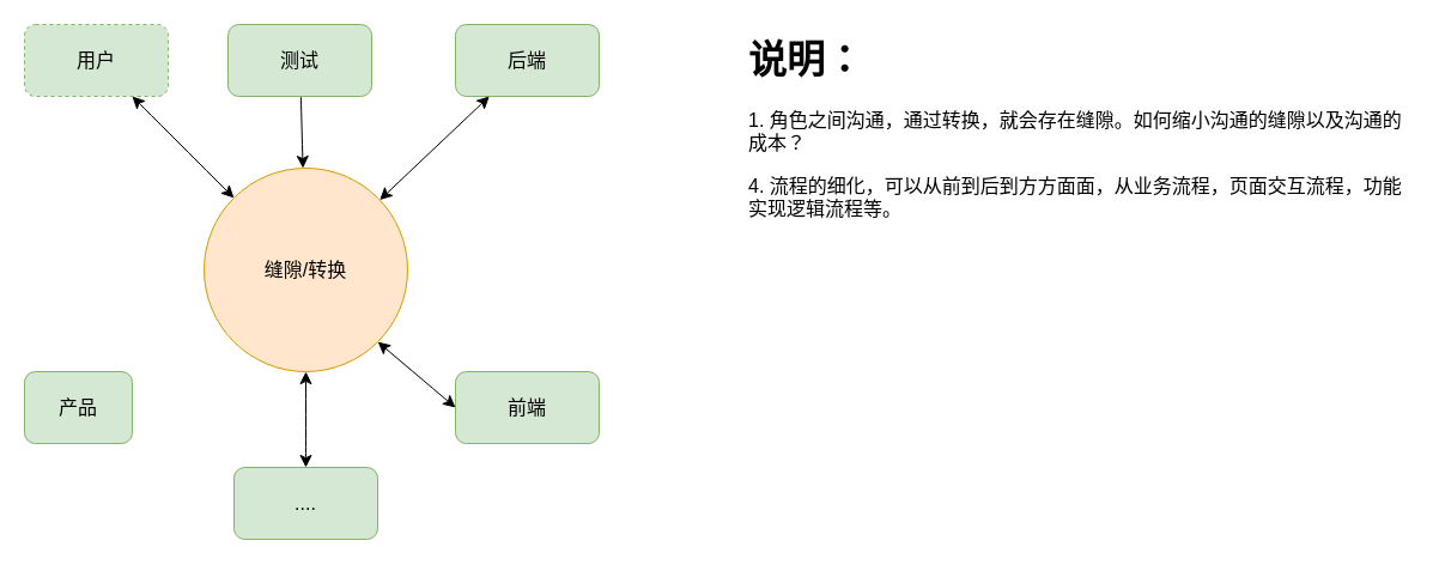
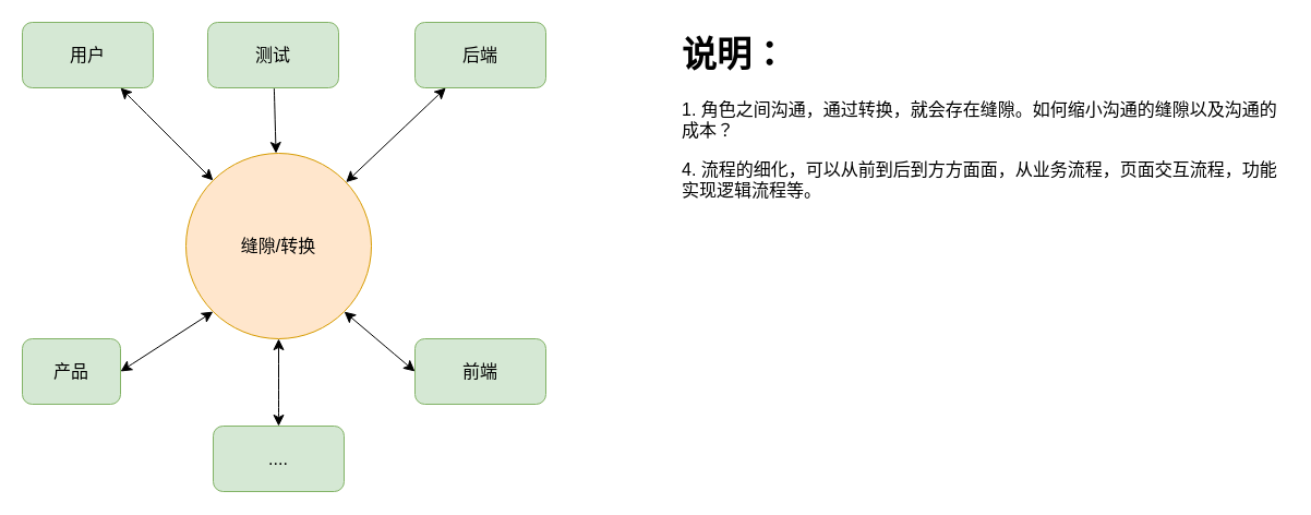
- <mxCell id="7" value="用户" style="rounded=1;whiteSpace=wrap;html=1;fontSize=16;fillColor=#d5e8d4;strokeColor=#82b366;dashed=1;" vertex="1" parent="1"><mxGeometry x="20" y="20" width="120" height="60" as="geometry" /></mxCell>
+ <mxCell id="7" value="用户" style="rounded=1;whiteSpace=wrap;html=1;fontSize=16;fillColor=#d5e8d4;strokeColor=#82b366;" vertex="1" parent="1"><mxGeometry x="20" y="20" width="120" height="60" as="geometry" /></mxCell>
+ <mxCell id="9" value="" style="endArrow=classic;startArrow=classic;html=1;rounded=0;fontSize=12;startSize=8;endSize=8;curved=1;entryX=0;entryY=1;entryDx=0;entryDy=0;exitX=1;exitY=0.5;exitDx=0;exitDy=0;" edge="1" parent="1" source="5" target="2"><mxGeometry width="50" height="50" relative="1" as="geometry"><mxPoint x="140" y="140" as="sourcePoint" /><mxPoint x="252" y="222" as="targetPoint" /></mxGeometry></mxCell>
